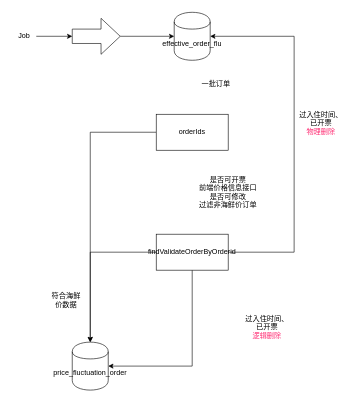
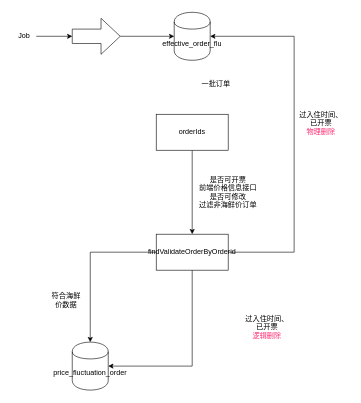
- <mxCell id="7" value="" style="edgeStyle=orthogonalEdgeStyle;rounded=0;orthogonalLoop=1;jettySize=auto;html=1;" edge="1" parent="1" source="8" target="15"><mxGeometry relative="1" as="geometry" /></mxCell>
+ <mxCell id="7" value="" style="edgeStyle=orthogonalEdgeStyle;rounded=0;orthogonalLoop=1;jettySize=auto;html=1;" edge="1" parent="1" source="8" target="13"><mxGeometry relative="1" as="geometry" /></mxCell>
